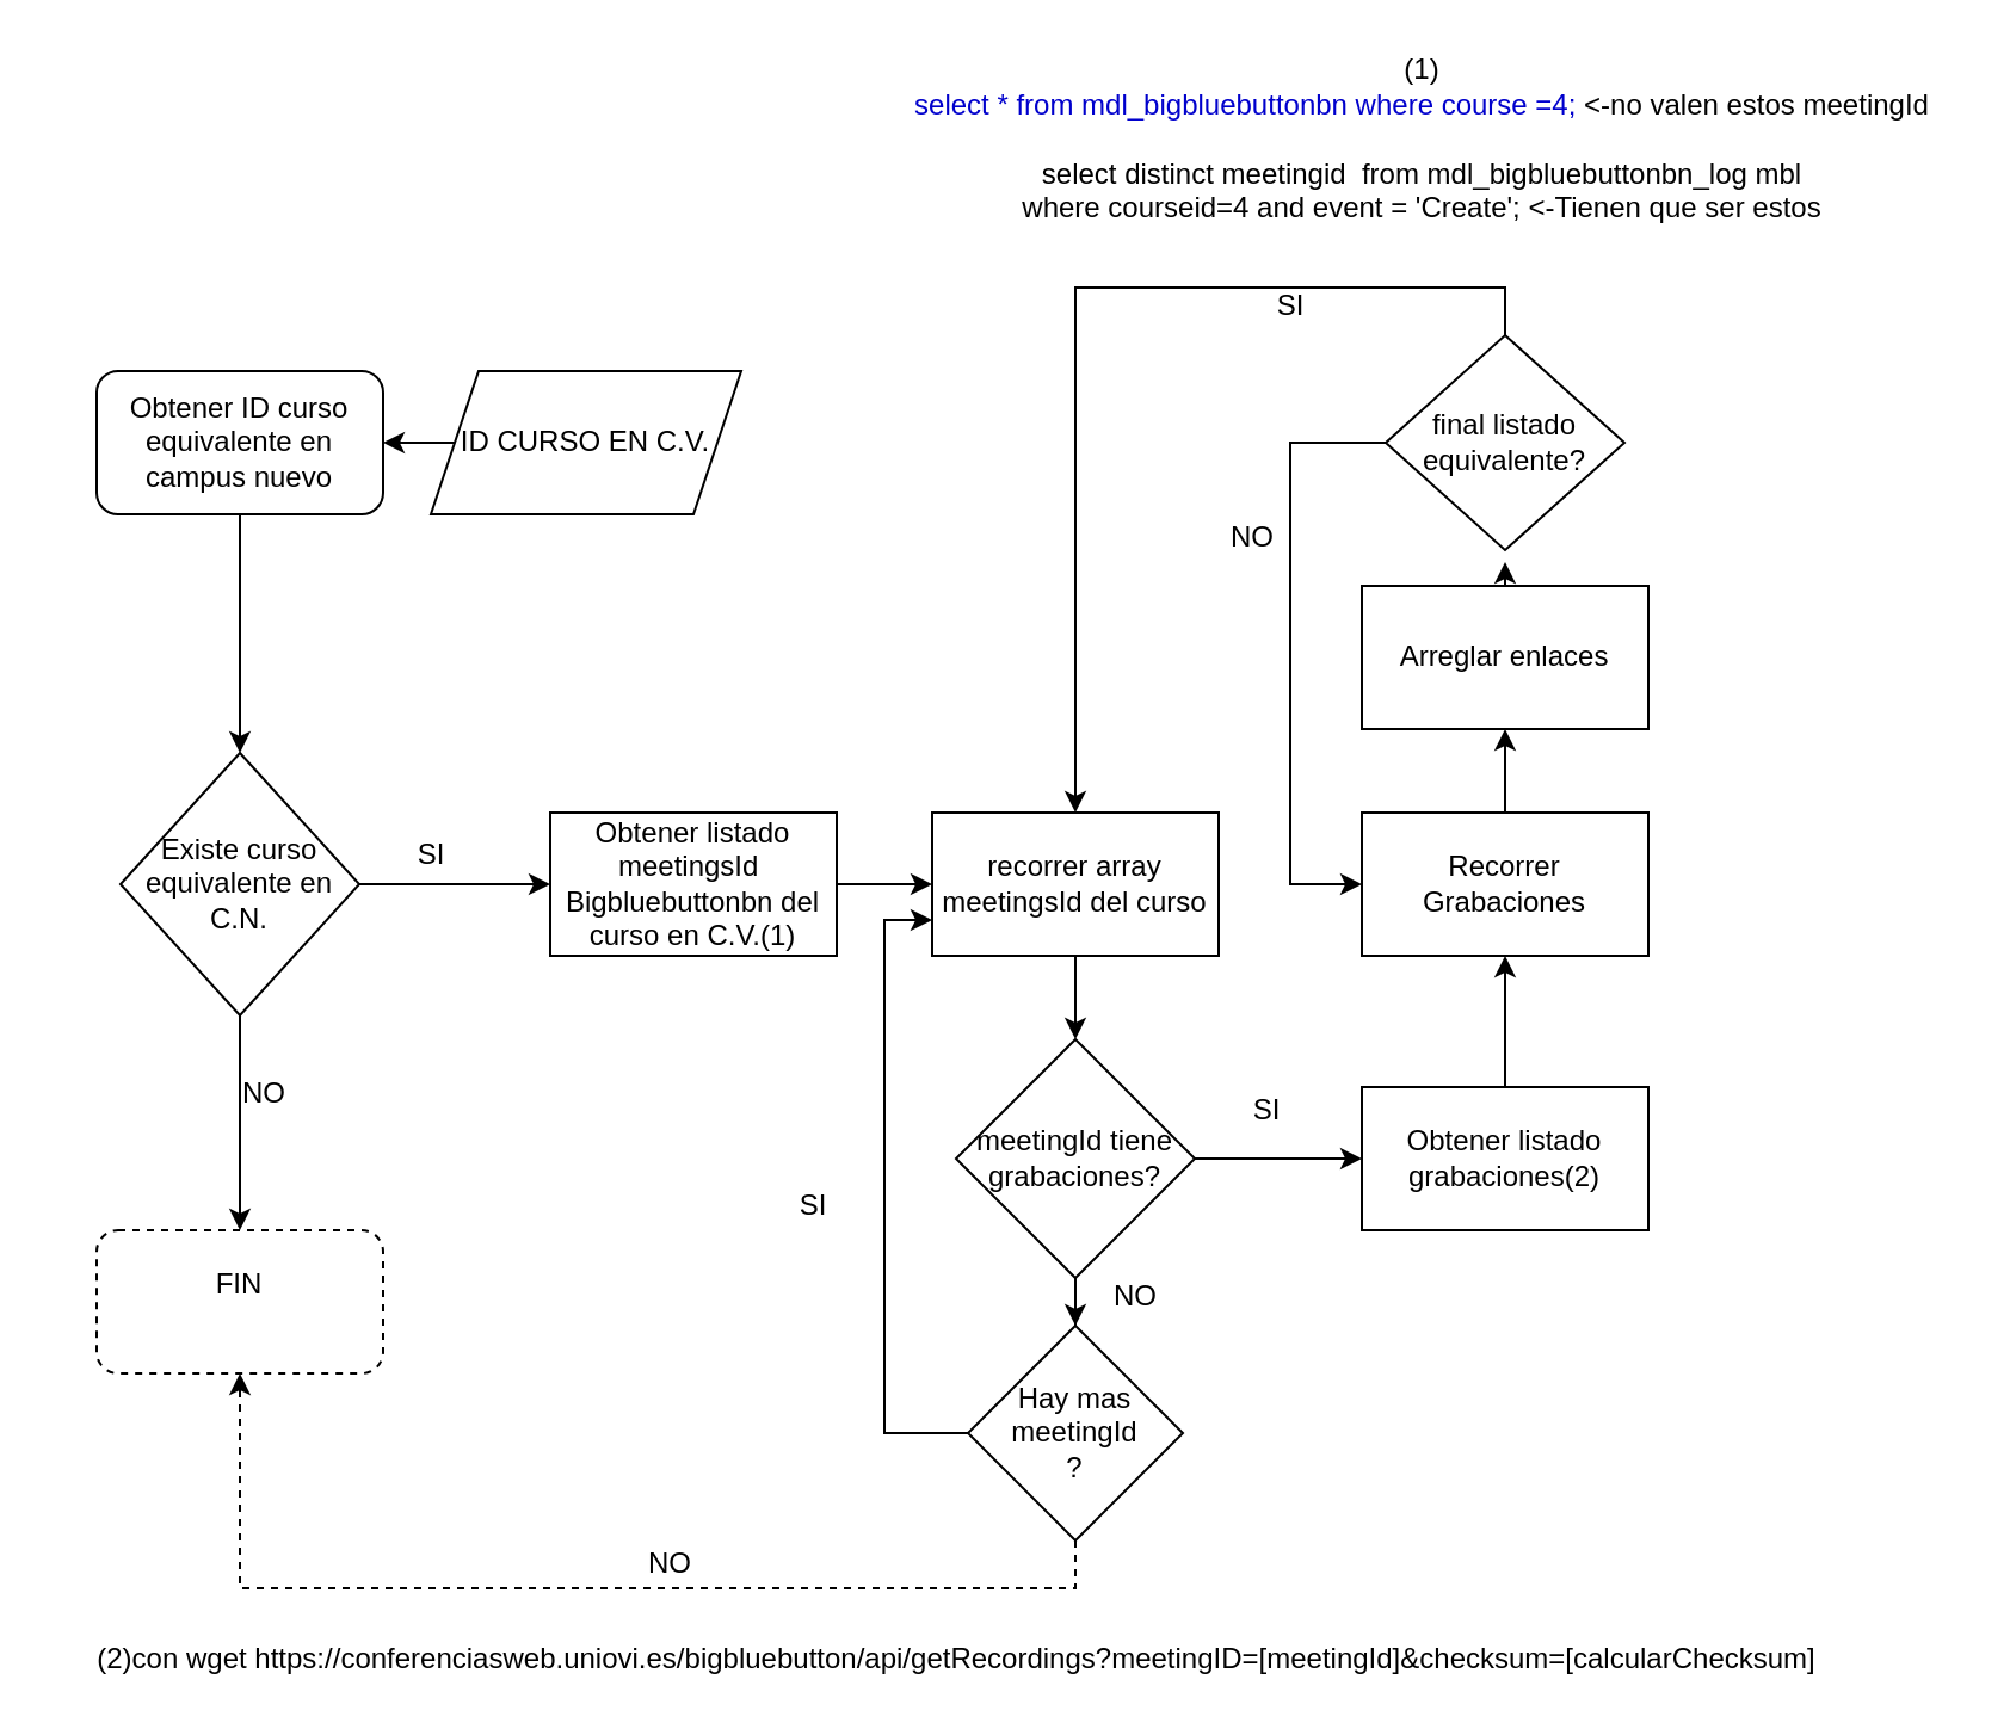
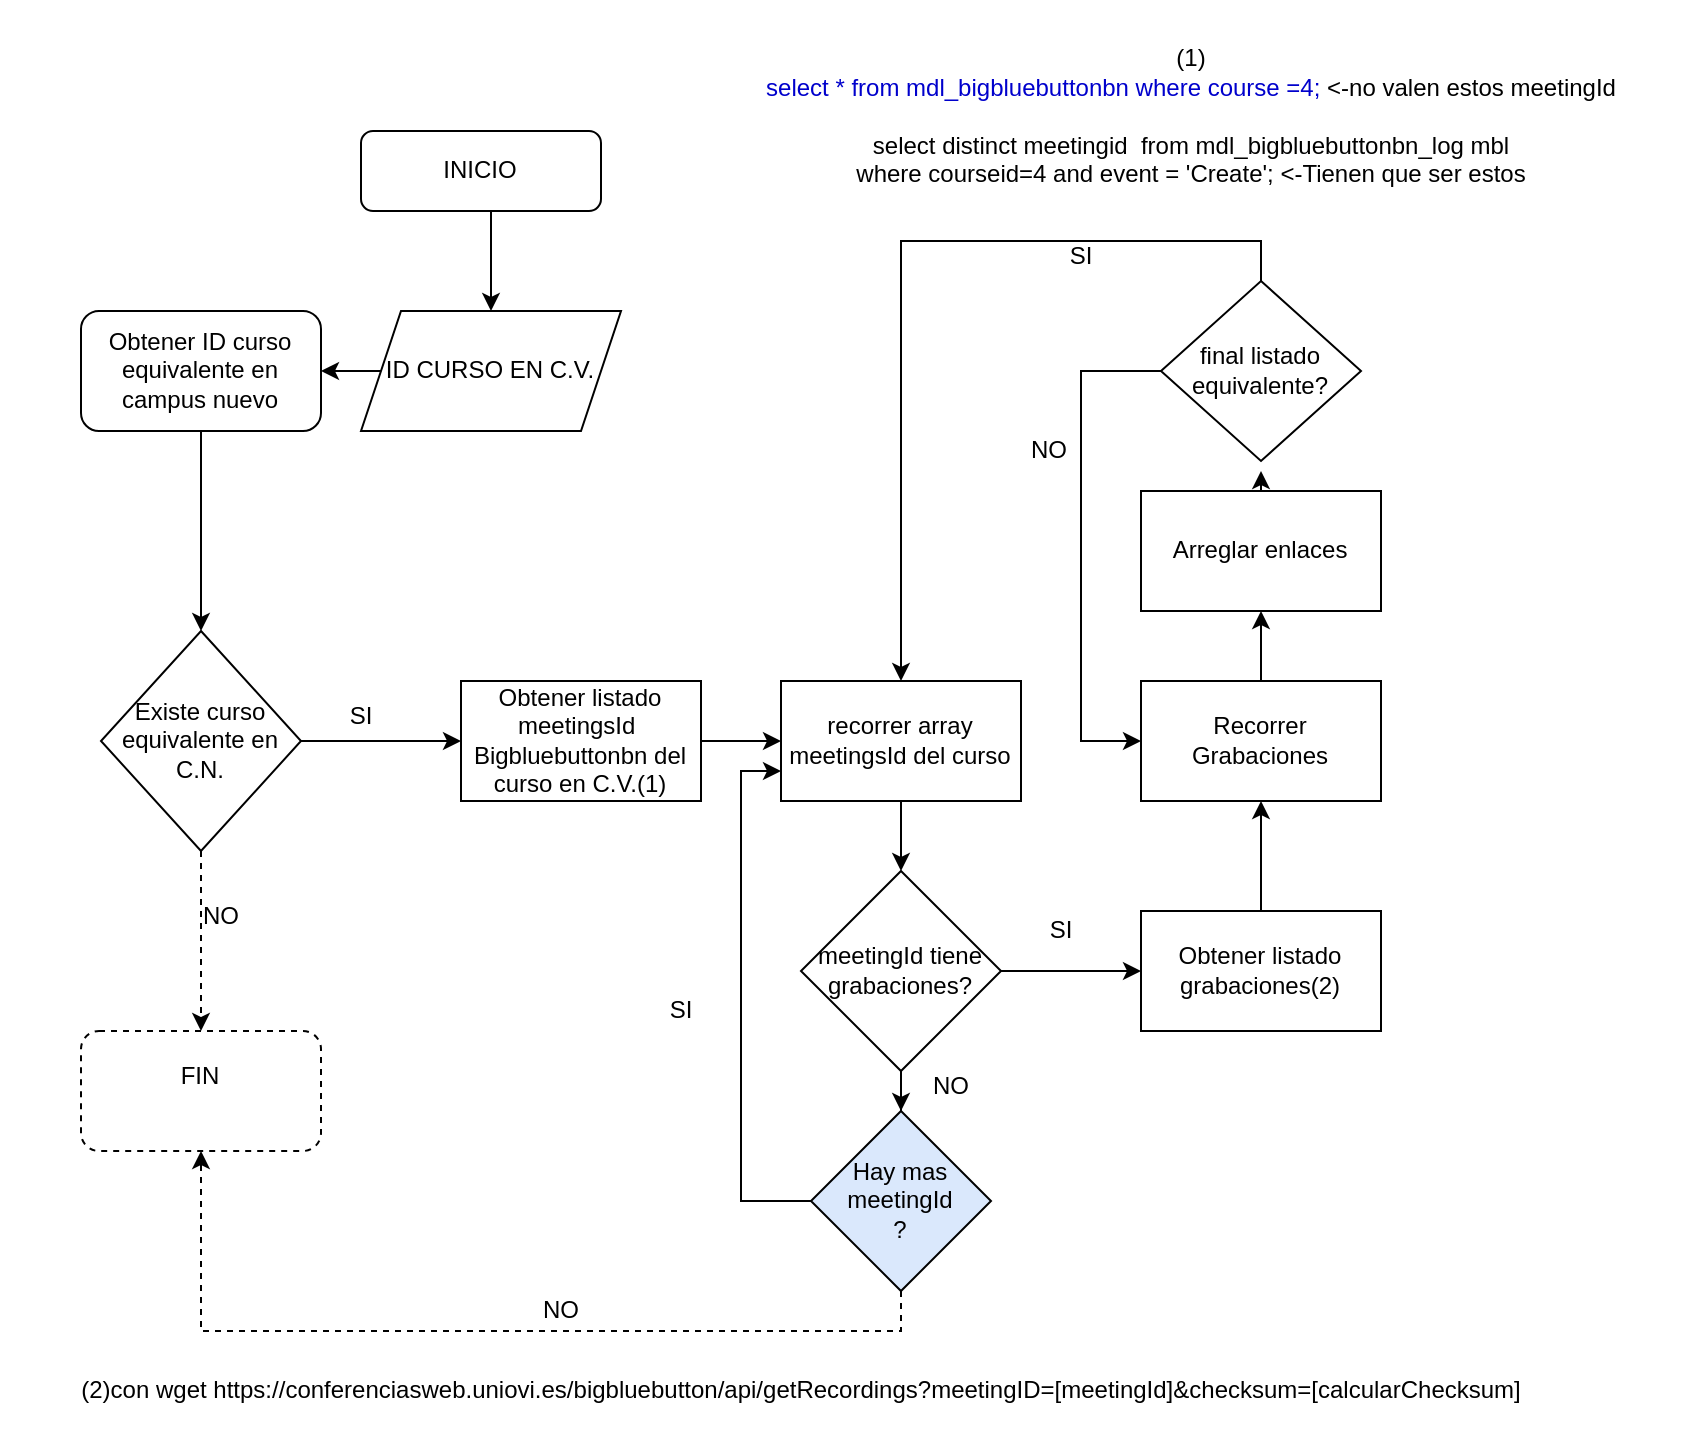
+ <mxCell id="3" value="INICIO" style="rounded=1;whiteSpace=wrap;html=1;fontSize=12;glass=0;strokeWidth=1;shadow=0;" parent="1" vertex="1"><mxGeometry x="180" y="65" width="120" height="40" as="geometry" /></mxCell>
+ <mxCell id="2" style="edgeStyle=orthogonalEdgeStyle;rounded=0;orthogonalLoop=1;jettySize=auto;html=1;exitX=0.5;exitY=1;exitDx=0;exitDy=0;entryX=0.5;entryY=0;entryDx=0;entryDy=0;" edge="1" parent="1" source="3" target="5"><mxGeometry relative="1" as="geometry"><Array as="points"><mxPoint x="245" y="105" /></Array></mxGeometry></mxCell>
- <mxCell id="13" style="edgeStyle=orthogonalEdgeStyle;rounded=0;orthogonalLoop=1;jettySize=auto;html=1;exitX=0.5;exitY=1;exitDx=0;exitDy=0;entryX=0.5;entryY=0;entryDx=0;entryDy=0;" edge="1" parent="1" source="11" target="12"><mxGeometry relative="1" as="geometry" /></mxCell>
+ <mxCell id="13" style="edgeStyle=orthogonalEdgeStyle;rounded=0;orthogonalLoop=1;jettySize=auto;html=1;exitX=0.5;exitY=1;exitDx=0;exitDy=0;entryX=0.5;entryY=0;entryDx=0;entryDy=0;dashed=1;" edge="1" parent="1" source="11" target="12"><mxGeometry relative="1" as="geometry" /></mxCell>
- <mxCell id="35" value="&lt;div&gt;Hay mas meetingId&lt;/div&gt;&lt;div&gt;?&lt;br&gt;&lt;/div&gt;" style="rhombus;whiteSpace=wrap;html=1;" vertex="1" parent="1"><mxGeometry x="405" y="555" width="90" height="90" as="geometry" /></mxCell>
+ <mxCell id="35" value="&lt;div&gt;Hay mas meetingId&lt;/div&gt;&lt;div&gt;?&lt;br&gt;&lt;/div&gt;" style="rhombus;whiteSpace=wrap;html=1;fillColor=#dae8fc;" vertex="1" parent="1"><mxGeometry x="405" y="555" width="90" height="90" as="geometry" /></mxCell>
